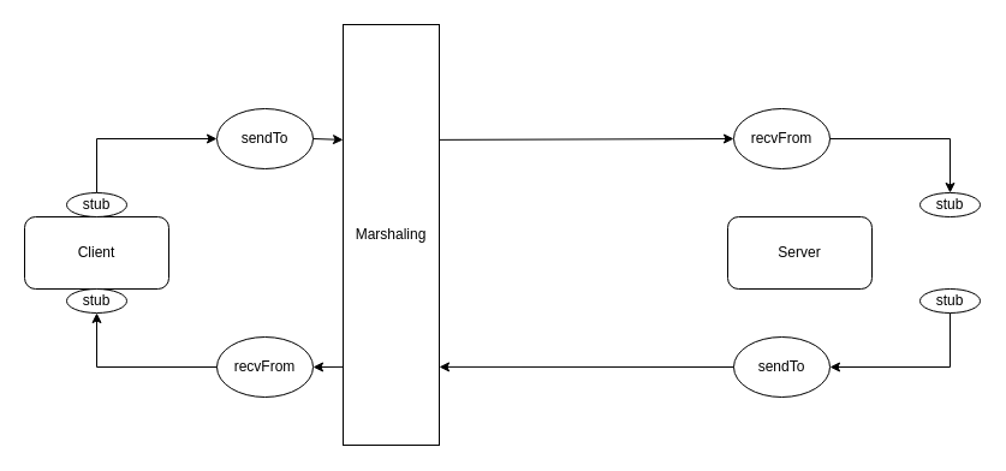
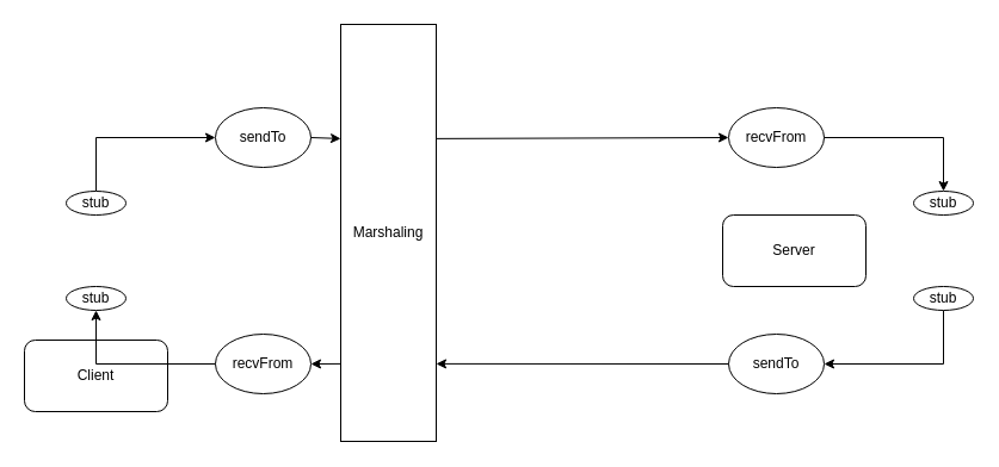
- <mxCell id="2" value="Client            " style="rounded=1;whiteSpace=wrap;html=1;" vertex="1" parent="1"><mxGeometry x="20" y="180" width="120" height="60" as="geometry" /></mxCell>
+ <mxCell id="2" value="Client            " style="rounded=1;whiteSpace=wrap;html=1;" vertex="1" parent="1"><mxGeometry x="20" y="285" width="120" height="60" as="geometry" /></mxCell>
